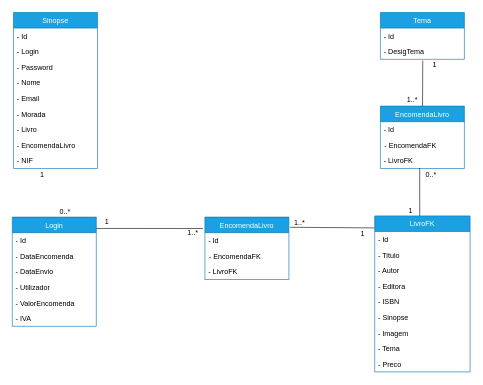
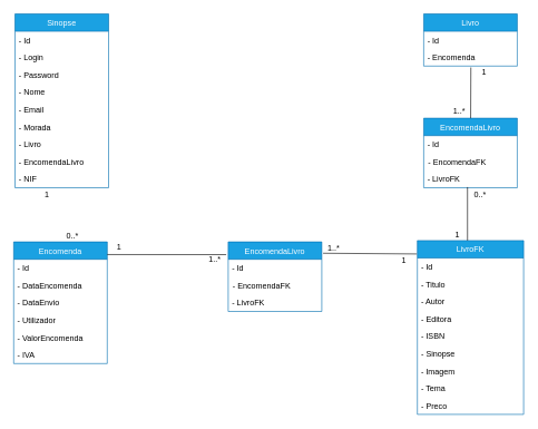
- <mxCell id="19" value="Tema" style="swimlane;fontStyle=0;childLayout=stackLayout;horizontal=1;startSize=26;fillColor=#1ba1e2;horizontalStack=0;resizeParent=1;resizeParentMax=0;resizeLast=0;collapsible=1;marginBottom=0;strokeColor=#006EAF;fontColor=#ffffff;" parent="1" vertex="1"><mxGeometry x="633.5" y="20" width="140" height="78" as="geometry"><mxRectangle x="391" y="103" width="72" height="26" as="alternateBounds" /></mxGeometry></mxCell>
+ <mxCell id="19" value="Livro" style="swimlane;fontStyle=0;childLayout=stackLayout;horizontal=1;startSize=26;fillColor=#1ba1e2;horizontalStack=0;resizeParent=1;resizeParentMax=0;resizeLast=0;collapsible=1;marginBottom=0;strokeColor=#006EAF;fontColor=#ffffff;" parent="1" vertex="1"><mxGeometry x="633.5" y="20" width="140" height="78" as="geometry"><mxRectangle x="391" y="103" width="72" height="26" as="alternateBounds" /></mxGeometry></mxCell>
- <mxCell id="21" value="- DesigTema" style="text;strokeColor=none;fillColor=none;align=left;verticalAlign=top;spacingLeft=4;spacingRight=4;overflow=hidden;rotatable=0;points=[[0,0.5],[1,0.5]];portConstraint=eastwest;" parent="19" vertex="1"><mxGeometry y="52" width="140" height="26" as="geometry" /></mxCell>
+ <mxCell id="21" value="- Encomenda" style="text;strokeColor=none;fillColor=none;align=left;verticalAlign=top;spacingLeft=4;spacingRight=4;overflow=hidden;rotatable=0;points=[[0,0.5],[1,0.5]];portConstraint=eastwest;" parent="19" vertex="1"><mxGeometry y="52" width="140" height="26" as="geometry" /></mxCell>
- <mxCell id="12" value="Login" style="swimlane;fontStyle=0;childLayout=stackLayout;horizontal=1;startSize=26;fillColor=#1ba1e2;horizontalStack=0;resizeParent=1;resizeParentMax=0;resizeLast=0;collapsible=1;marginBottom=0;strokeColor=#006EAF;fontColor=#ffffff;" parent="1" vertex="1"><mxGeometry x="20" y="361" width="140" height="182" as="geometry"><mxRectangle x="391" y="369" width="94" height="26" as="alternateBounds" /></mxGeometry></mxCell>
+ <mxCell id="12" value="Encomenda" style="swimlane;fontStyle=0;childLayout=stackLayout;horizontal=1;startSize=26;fillColor=#1ba1e2;horizontalStack=0;resizeParent=1;resizeParentMax=0;resizeLast=0;collapsible=1;marginBottom=0;strokeColor=#006EAF;fontColor=#ffffff;" parent="1" vertex="1"><mxGeometry x="20" y="361" width="140" height="182" as="geometry"><mxRectangle x="391" y="369" width="94" height="26" as="alternateBounds" /></mxGeometry></mxCell>
